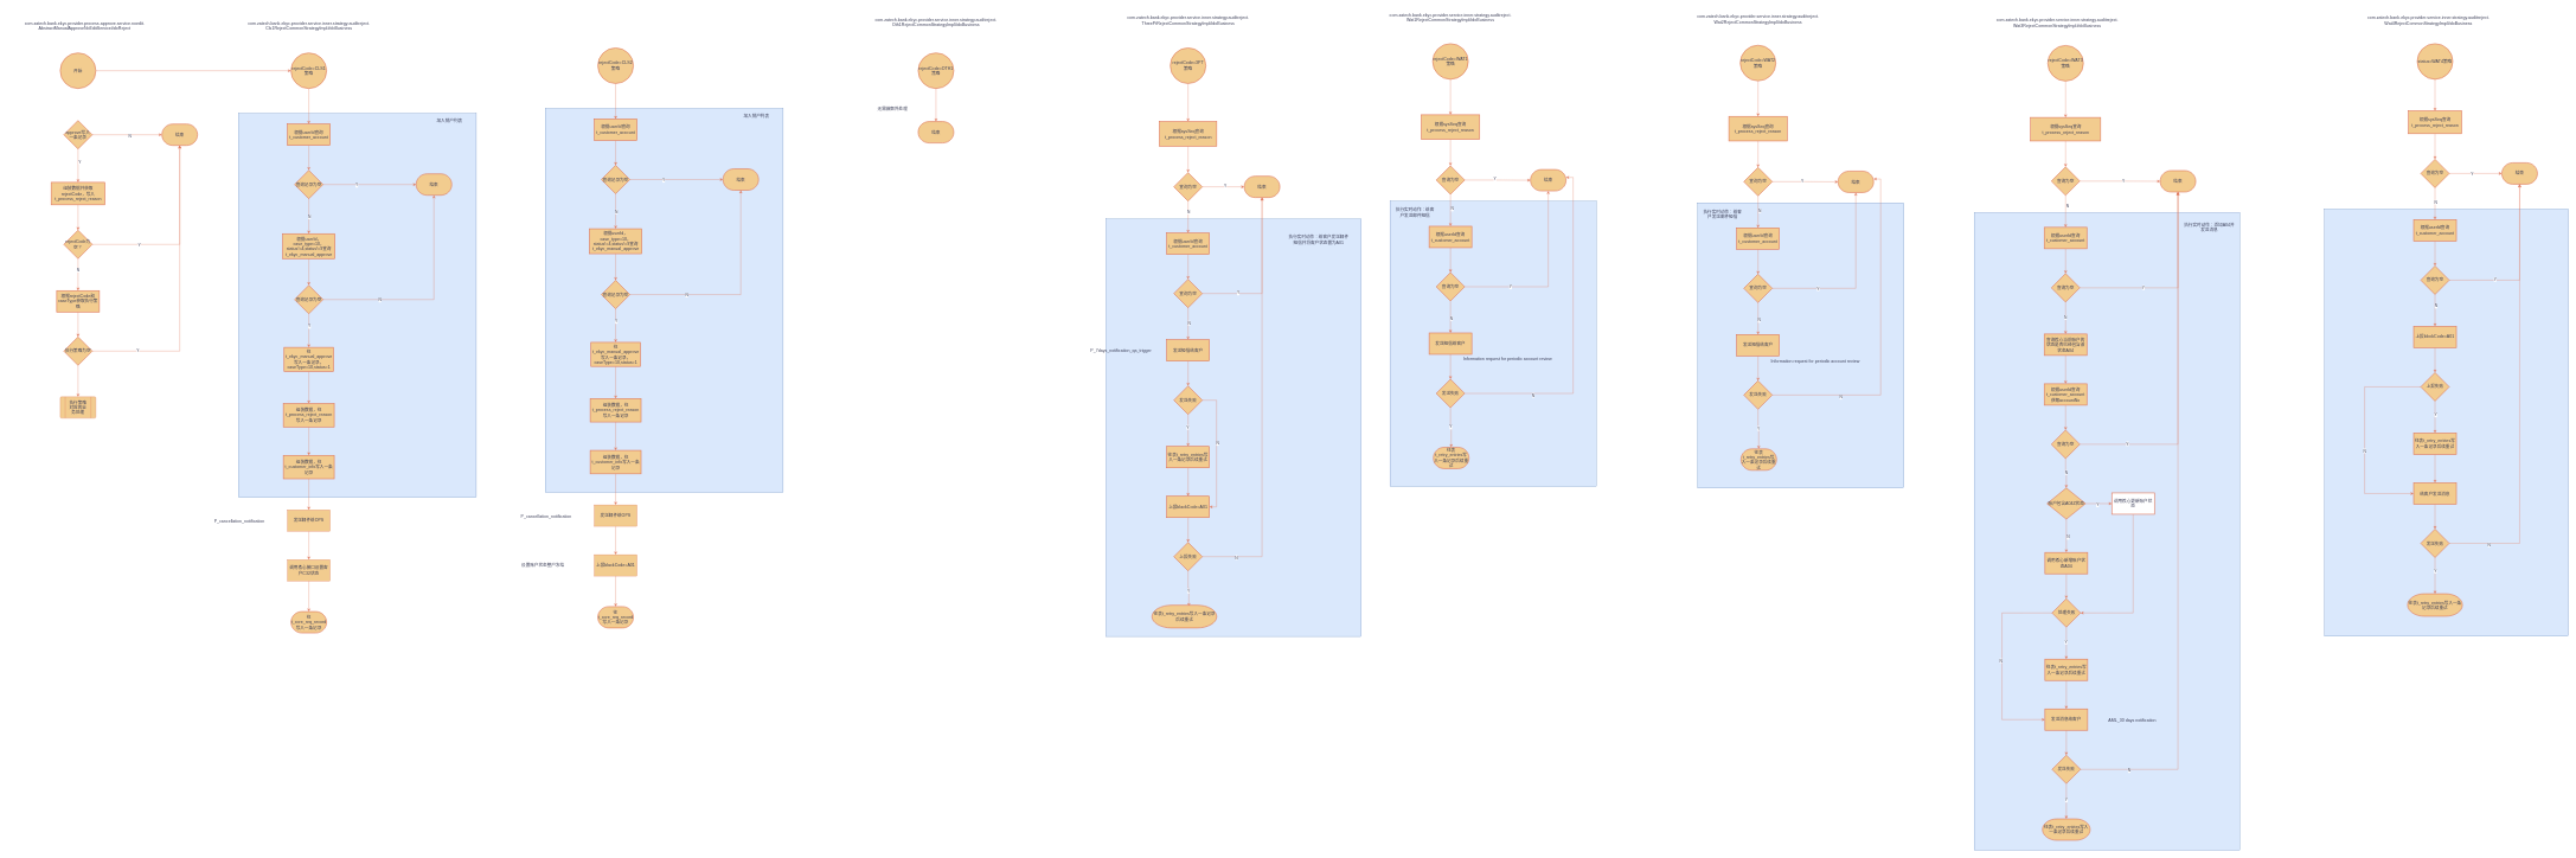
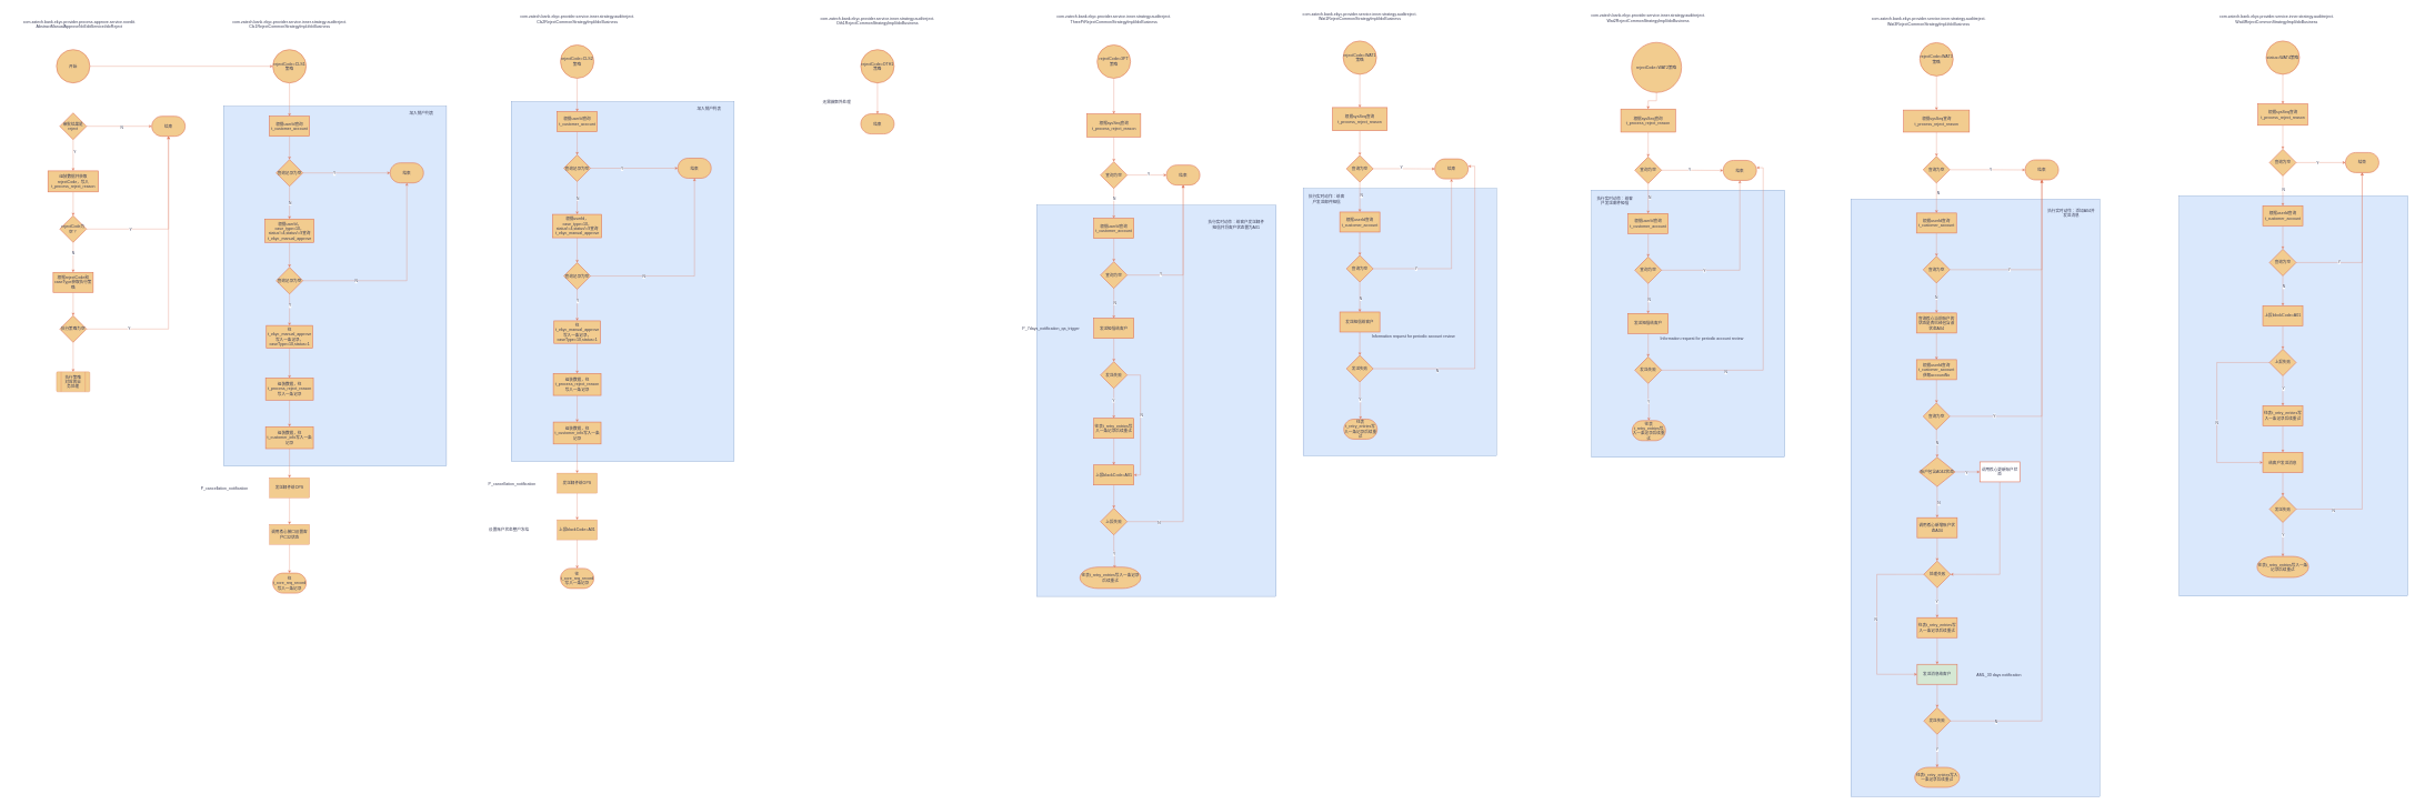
+ <mxCell id="65" value="com.zatech.bank.ekyc.provider.service.inner.strategy.auditreject.&lt;div&gt;Cls2RejectCommonStrategyImpl#doBusiness&lt;/div&gt;" style="text;html=1;align=center;verticalAlign=middle;whiteSpace=wrap;rounded=0;fontColor=#393C56;" vertex="1" parent="1"><mxGeometry x="1535.5" y="20" width="391" height="74" as="geometry" /></mxCell>
- <mxCell id="167" value="rejectCode=WAT2策略" style="strokeWidth=2;html=1;shape=mxgraph.flowchart.start_2;whiteSpace=wrap;strokeColor=#E07A5F;fontColor=#393C56;fillColor=#F2CC8F;" vertex="1" parent="1"><mxGeometry x="4894" y="126.5" width="100" height="100" as="geometry" /></mxCell>
+ <mxCell id="167" value="rejectCode=WAT2策略" style="strokeWidth=2;html=1;shape=mxgraph.flowchart.start_2;whiteSpace=wrap;strokeColor=#E07A5F;fontColor=#393C56;fillColor=#F2CC8F;" vertex="1" parent="1"><mxGeometry x="4894" y="126.5" width="150" height="150" as="geometry" /></mxCell>
- <mxCell id="14" value="approve写入一条记录" style="rhombus;whiteSpace=wrap;html=1;fillColor=#F2CC8F;strokeColor=#E07A5F;fontColor=#393C56;strokeWidth=2;" vertex="1" parent="1"><mxGeometry x="179" y="338" width="80" height="80" as="geometry" /></mxCell>
+ <mxCell id="14" value="审批结果是reject" style="rhombus;whiteSpace=wrap;html=1;fillColor=#F2CC8F;strokeColor=#E07A5F;fontColor=#393C56;strokeWidth=2;" vertex="1" parent="1"><mxGeometry x="179" y="338" width="80" height="80" as="geometry" /></mxCell>
- <mxCell id="238" value="发送消息给客户" style="whiteSpace=wrap;html=1;fillColor=#F2CC8F;strokeColor=#E07A5F;fontColor=#393C56;strokeWidth=2;" vertex="1" parent="1"><mxGeometry x="5751" y="1992.75" width="120" height="60" as="geometry" /></mxCell>
+ <mxCell id="238" value="发送消息给客户" style="whiteSpace=wrap;html=1;fillColor=#d5e8d4;strokeColor=#E07A5F;fontColor=#393C56;strokeWidth=2;" vertex="1" parent="1"><mxGeometry x="5751" y="1992.75" width="120" height="60" as="geometry" /></mxCell>
